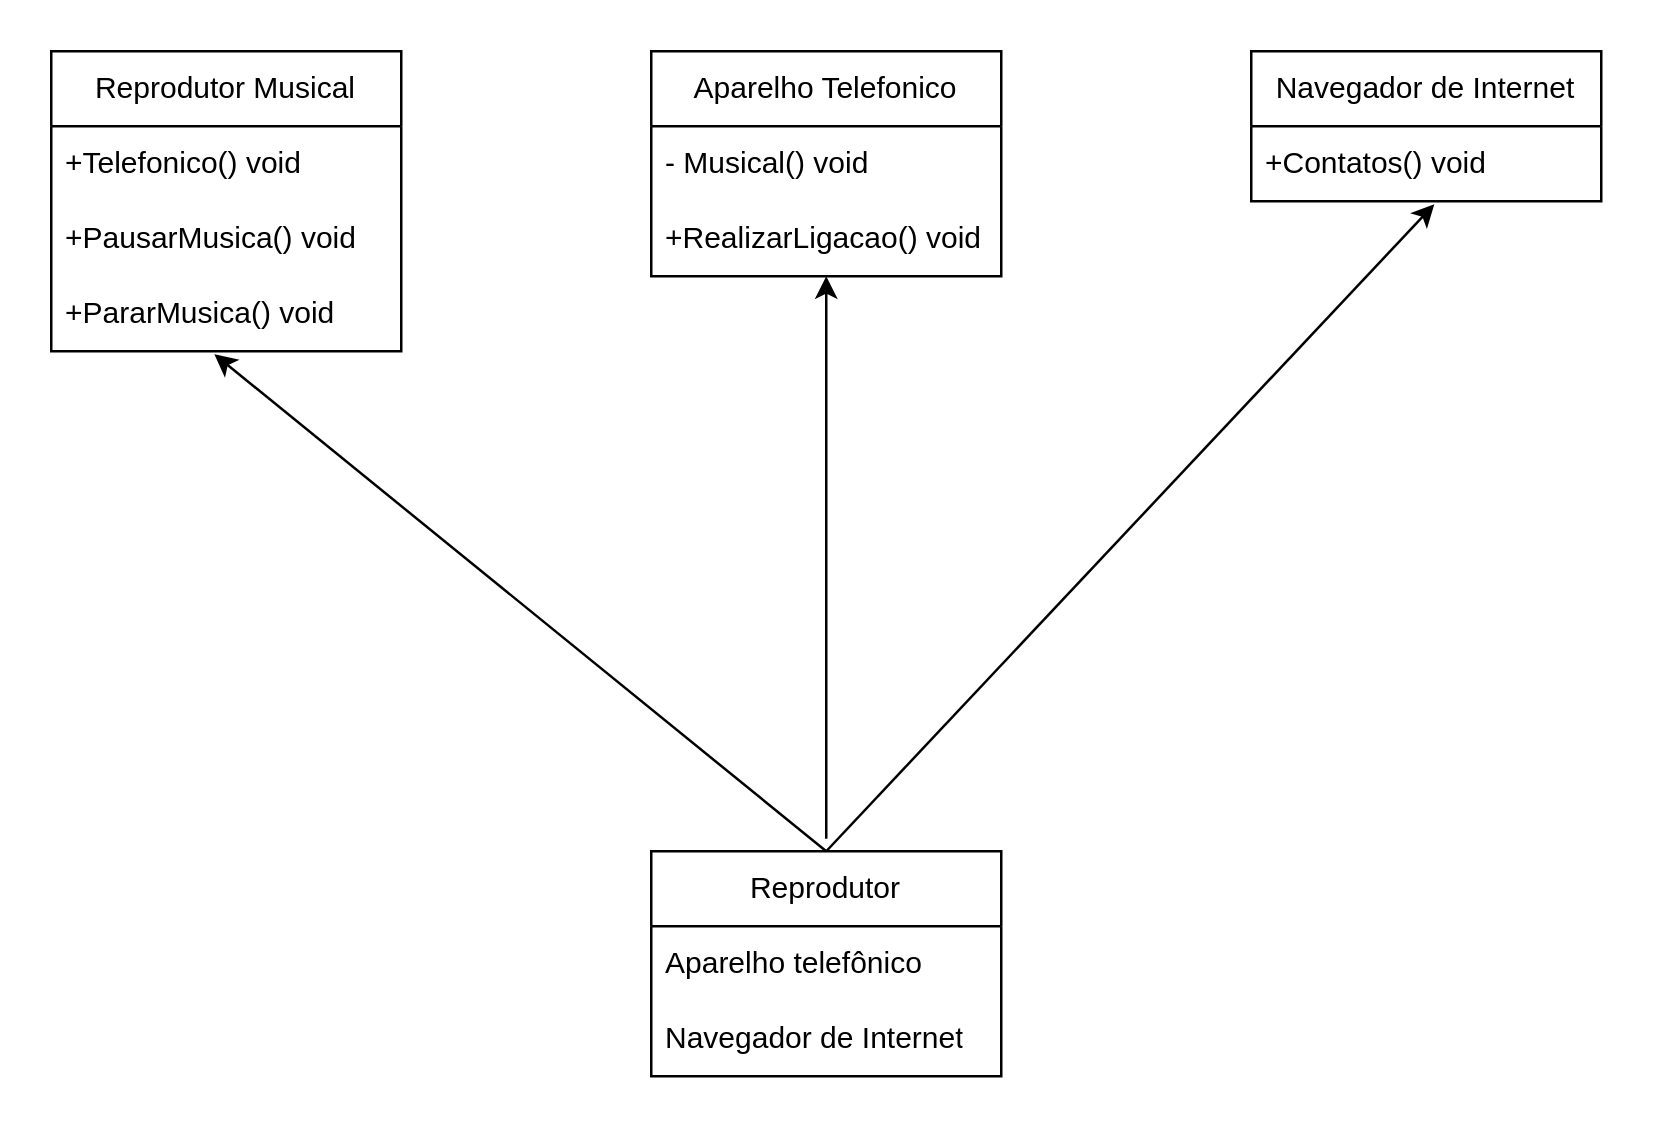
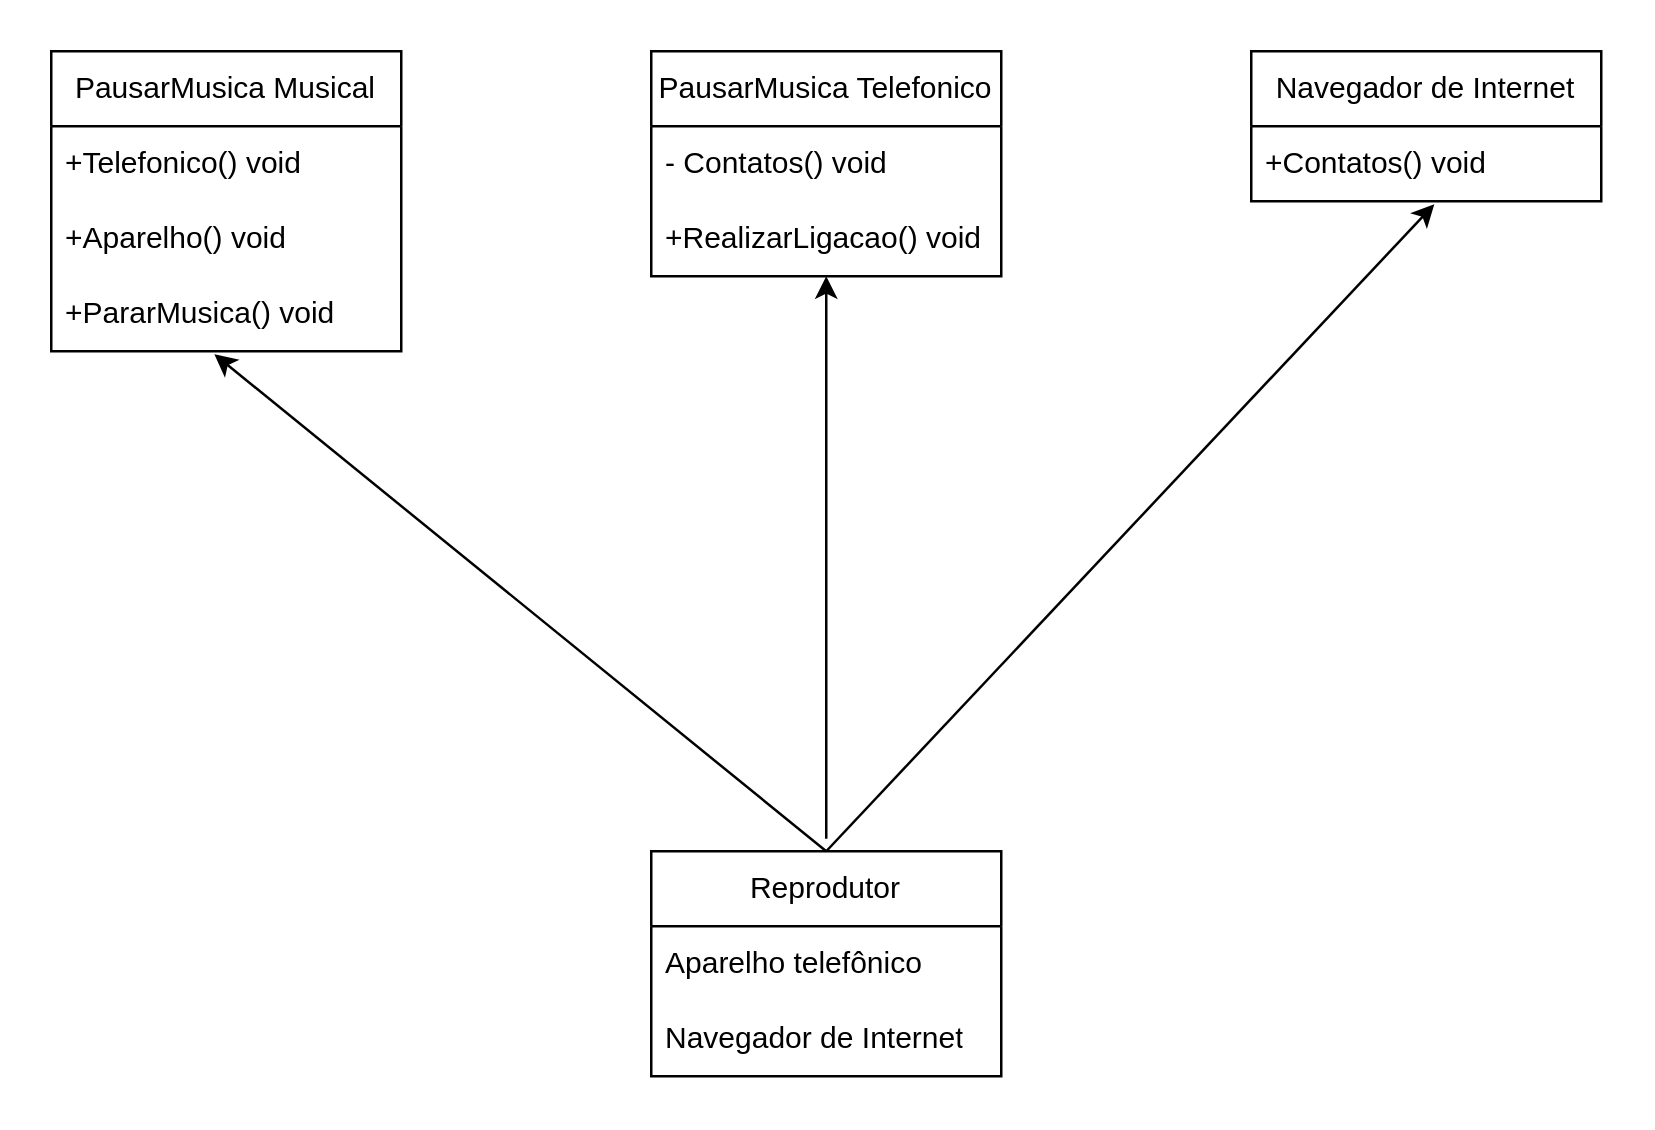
- <mxCell id="5" value="Reprodutor Musical" style="swimlane;fontStyle=0;childLayout=stackLayout;horizontal=1;startSize=30;horizontalStack=0;resizeParent=1;resizeParentMax=0;resizeLast=0;collapsible=1;marginBottom=0;whiteSpace=wrap;html=1;" vertex="1" parent="1"><mxGeometry x="20" y="20" width="140" height="120" as="geometry" /></mxCell>
+ <mxCell id="5" value="PausarMusica Musical" style="swimlane;fontStyle=0;childLayout=stackLayout;horizontal=1;startSize=30;horizontalStack=0;resizeParent=1;resizeParentMax=0;resizeLast=0;collapsible=1;marginBottom=0;whiteSpace=wrap;html=1;" vertex="1" parent="1"><mxGeometry x="20" y="20" width="140" height="120" as="geometry" /></mxCell>
- <mxCell id="9" value="Aparelho Telefonico" style="swimlane;fontStyle=0;childLayout=stackLayout;horizontal=1;startSize=30;horizontalStack=0;resizeParent=1;resizeParentMax=0;resizeLast=0;collapsible=1;marginBottom=0;whiteSpace=wrap;html=1;" vertex="1" parent="1"><mxGeometry x="260" y="20" width="140" height="90" as="geometry" /></mxCell>
+ <mxCell id="9" value="PausarMusica Telefonico" style="swimlane;fontStyle=0;childLayout=stackLayout;horizontal=1;startSize=30;horizontalStack=0;resizeParent=1;resizeParentMax=0;resizeLast=0;collapsible=1;marginBottom=0;whiteSpace=wrap;html=1;" vertex="1" parent="1"><mxGeometry x="260" y="20" width="140" height="90" as="geometry" /></mxCell>
- <mxCell id="10" value="- Musical() void" style="text;strokeColor=none;fillColor=none;align=left;verticalAlign=middle;spacingLeft=4;spacingRight=4;overflow=hidden;points=[[0,0.5],[1,0.5]];portConstraint=eastwest;rotatable=0;whiteSpace=wrap;html=1;" vertex="1" parent="9"><mxGeometry y="30" width="140" height="30" as="geometry" /></mxCell>
+ <mxCell id="10" value="- Contatos() void" style="text;strokeColor=none;fillColor=none;align=left;verticalAlign=middle;spacingLeft=4;spacingRight=4;overflow=hidden;points=[[0,0.5],[1,0.5]];portConstraint=eastwest;rotatable=0;whiteSpace=wrap;html=1;" vertex="1" parent="9"><mxGeometry y="30" width="140" height="30" as="geometry" /></mxCell>
- <mxCell id="7" value="+PausarMusica() void" style="text;strokeColor=none;fillColor=none;align=left;verticalAlign=middle;spacingLeft=4;spacingRight=4;overflow=hidden;points=[[0,0.5],[1,0.5]];portConstraint=eastwest;rotatable=0;whiteSpace=wrap;html=1;" vertex="1" parent="5"><mxGeometry y="60" width="140" height="30" as="geometry" /></mxCell>
+ <mxCell id="7" value="+Aparelho() void" style="text;strokeColor=none;fillColor=none;align=left;verticalAlign=middle;spacingLeft=4;spacingRight=4;overflow=hidden;points=[[0,0.5],[1,0.5]];portConstraint=eastwest;rotatable=0;whiteSpace=wrap;html=1;" vertex="1" parent="5"><mxGeometry y="60" width="140" height="30" as="geometry" /></mxCell>
